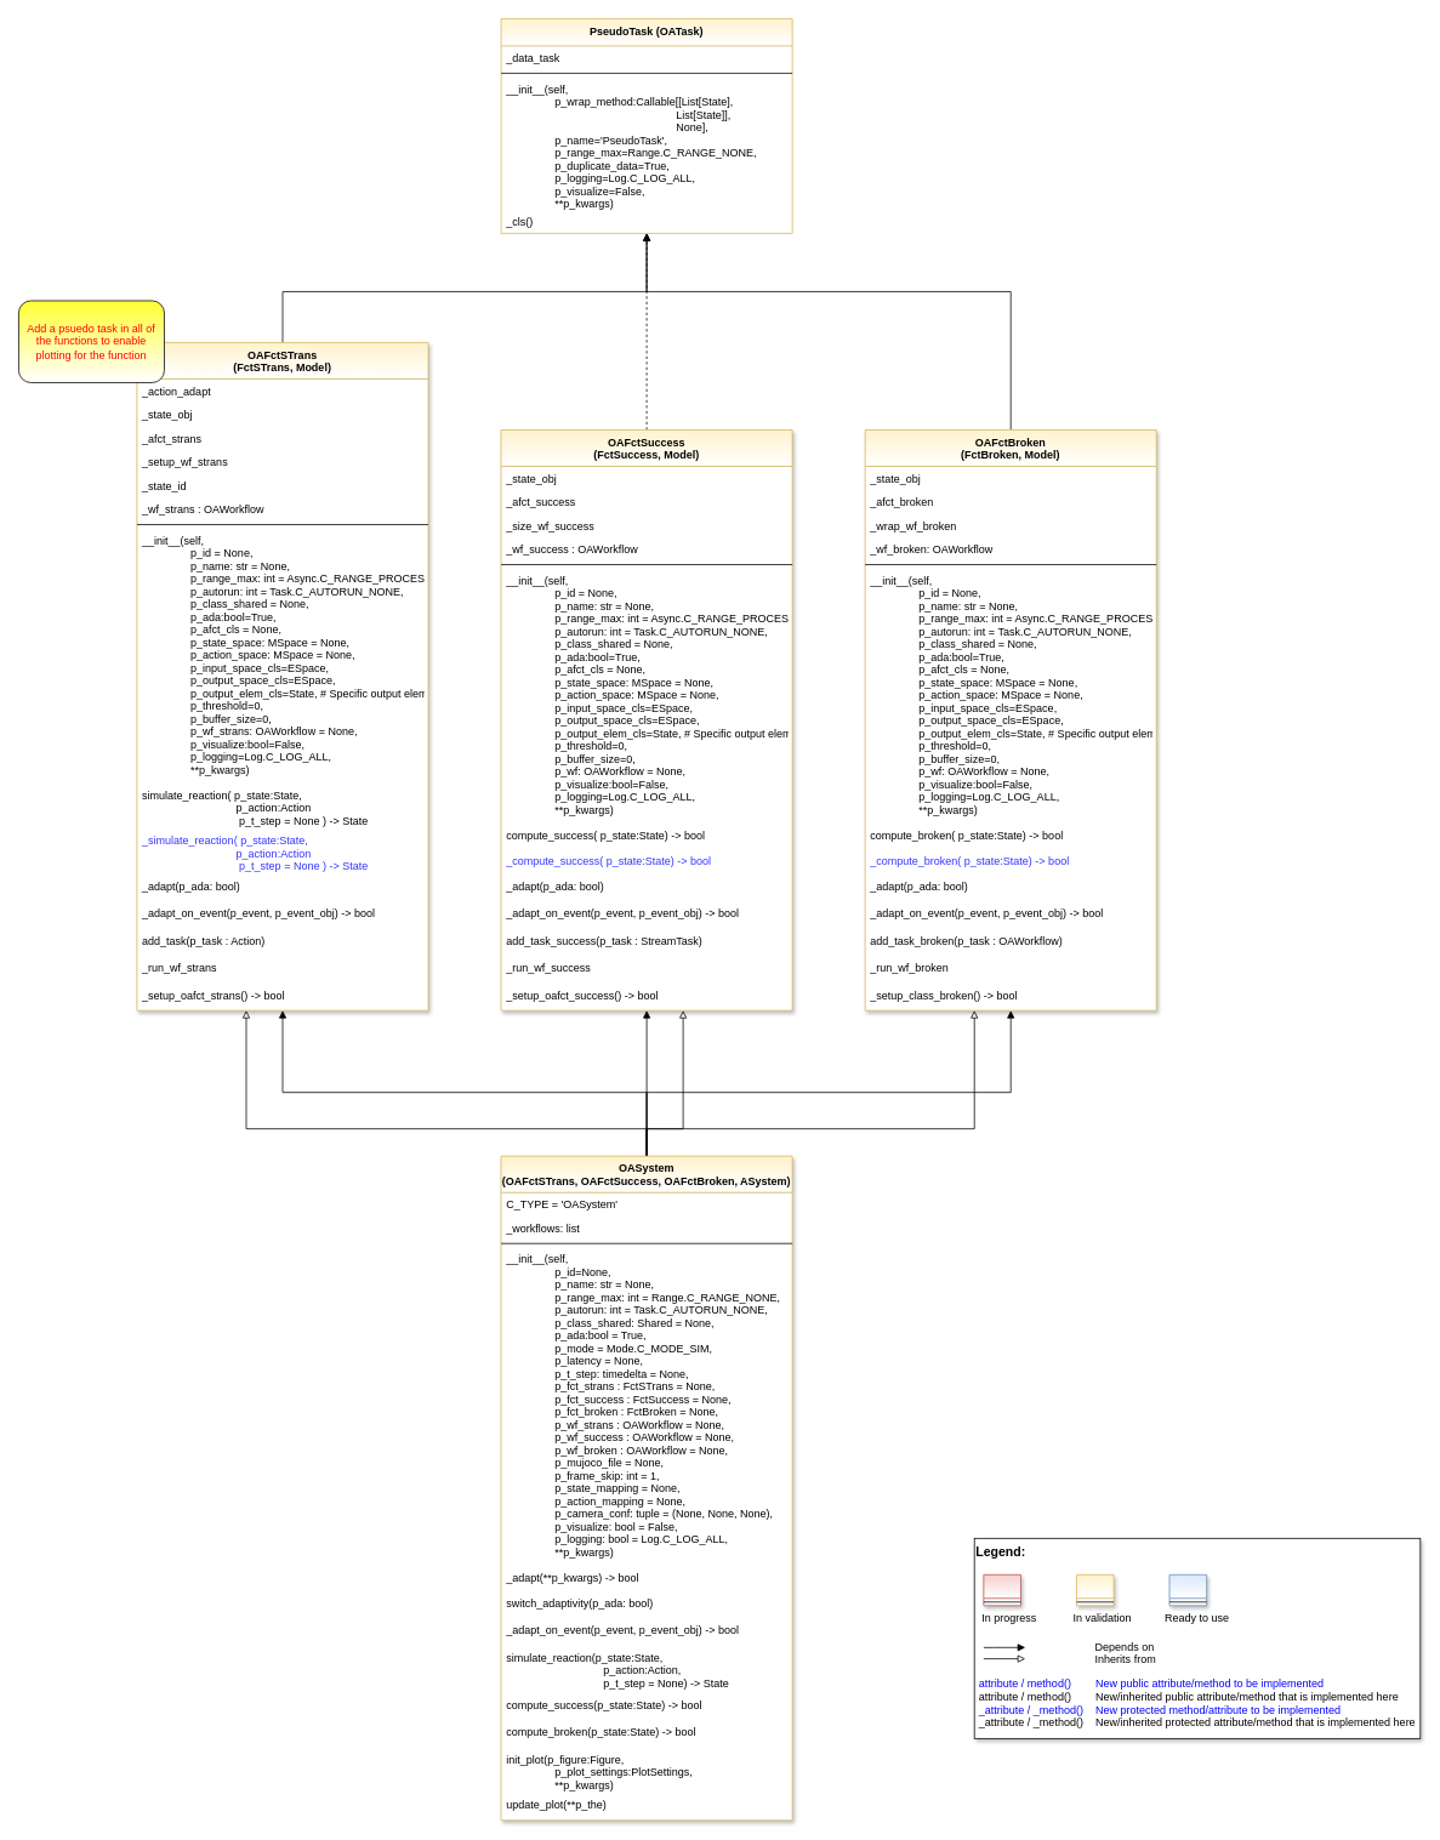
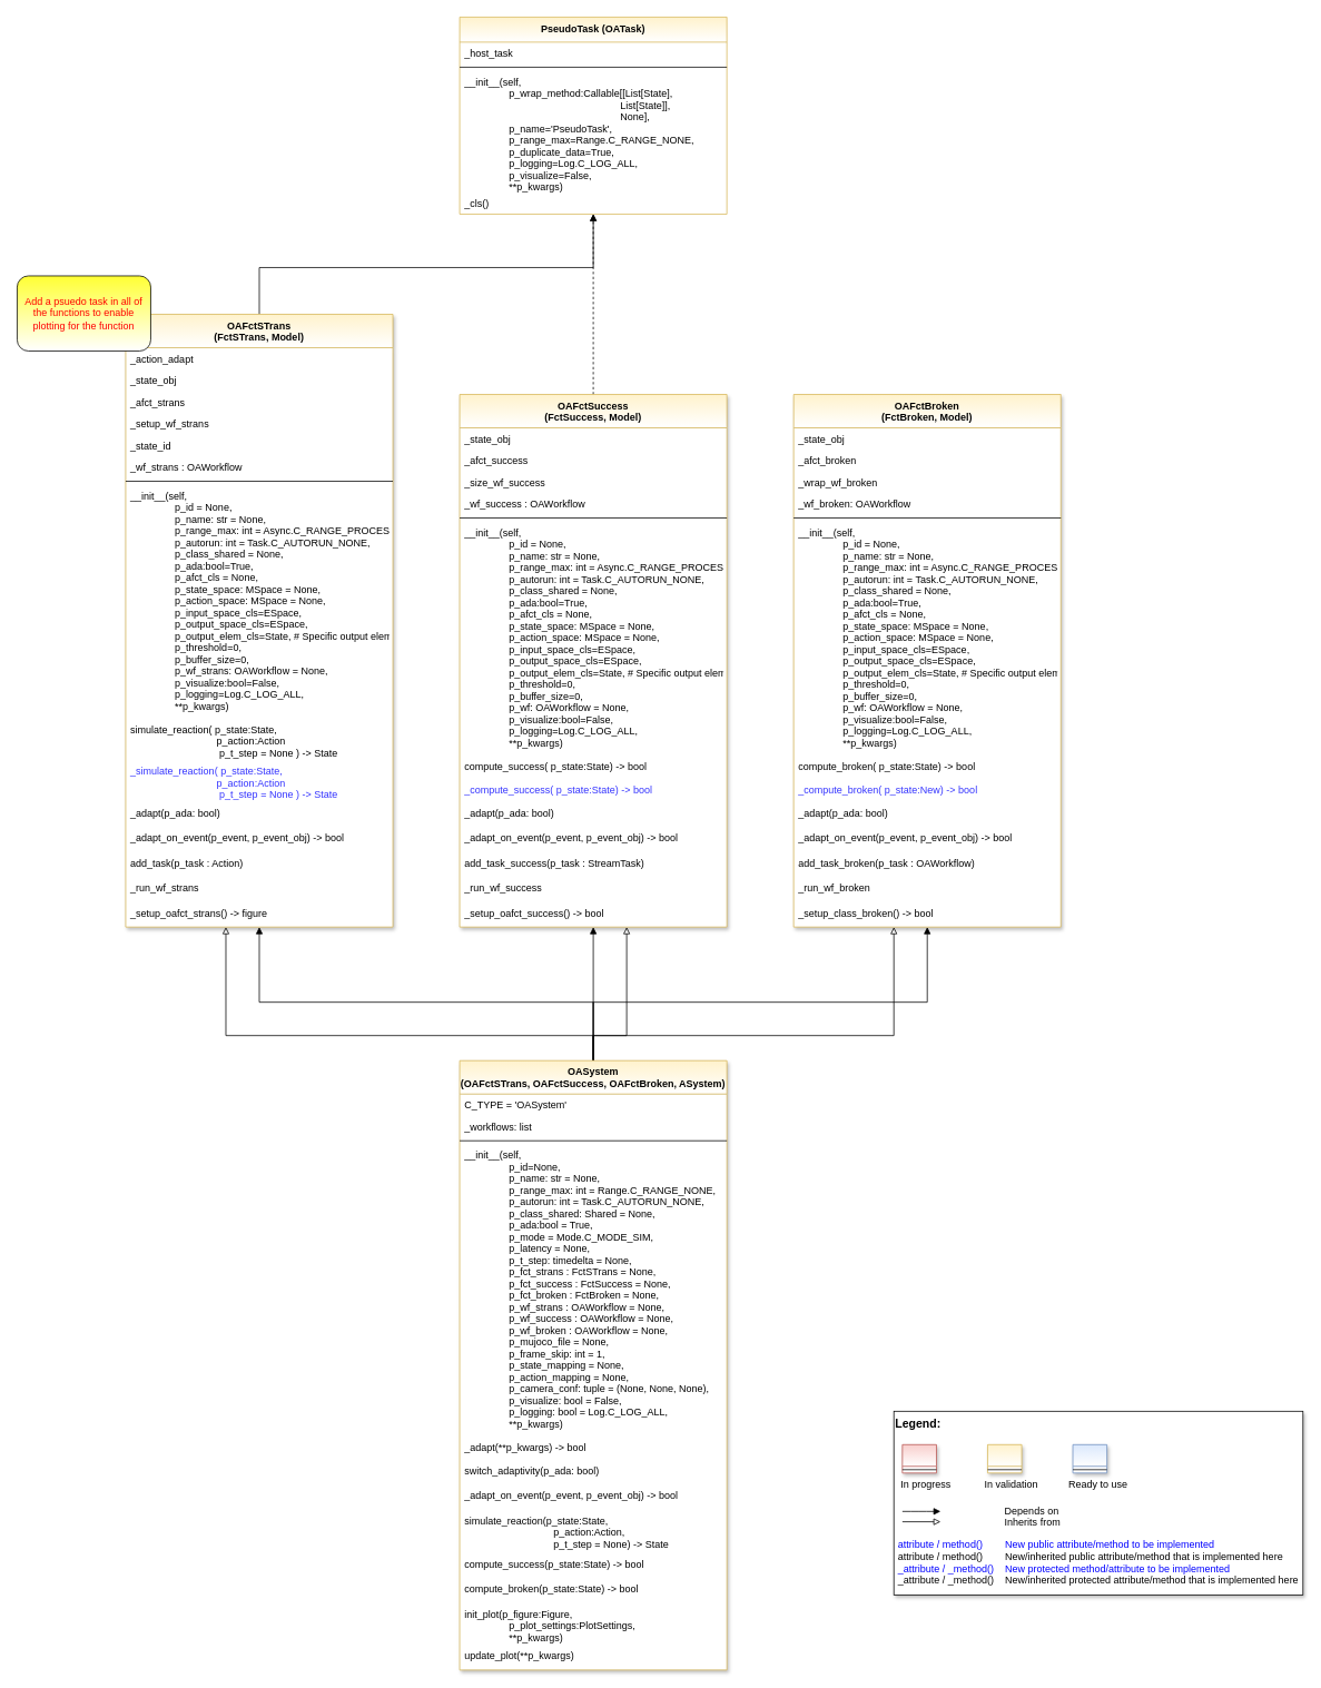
- <mxCell id="31" value="_data_task" style="text;strokeColor=none;fillColor=none;align=left;verticalAlign=top;spacingLeft=4;spacingRight=4;overflow=hidden;rotatable=0;points=[[0,0.5],[1,0.5]];portConstraint=eastwest;" parent="30" vertex="1"><mxGeometry y="30" width="320" height="26" as="geometry" /></mxCell>
+ <mxCell id="31" value="_host_task" style="text;strokeColor=none;fillColor=none;align=left;verticalAlign=top;spacingLeft=4;spacingRight=4;overflow=hidden;rotatable=0;points=[[0,0.5],[1,0.5]];portConstraint=eastwest;" parent="30" vertex="1"><mxGeometry y="30" width="320" height="26" as="geometry" /></mxCell>
- <mxCell id="50" style="edgeStyle=orthogonalEdgeStyle;rounded=0;orthogonalLoop=1;jettySize=auto;html=1;fontColor=default;endArrow=block;endFill=1;" parent="1" source="51" target="30" edge="1"><mxGeometry relative="1" as="geometry"><Array as="points"><mxPoint x="1110" y="320" /><mxPoint x="710" y="320" /></Array></mxGeometry></mxCell>
- <mxCell id="59" value="_compute_broken( p_state:State) -&gt; bool" style="text;align=left;verticalAlign=top;spacingLeft=4;spacingRight=4;overflow=hidden;rotatable=0;points=[[0,0.5],[1,0.5]];portConstraint=eastwest;fontColor=#3333FF;" parent="51" vertex="1"><mxGeometry y="460" width="320" height="28" as="geometry" /></mxCell>
+ <mxCell id="59" value="_compute_broken( p_state:New) -&gt; bool" style="text;align=left;verticalAlign=top;spacingLeft=4;spacingRight=4;overflow=hidden;rotatable=0;points=[[0,0.5],[1,0.5]];portConstraint=eastwest;fontColor=#3333FF;" parent="51" vertex="1"><mxGeometry y="460" width="320" height="28" as="geometry" /></mxCell>
- <mxCell id="18" value="_setup_oafct_strans() -&gt; bool" style="text;align=left;verticalAlign=top;spacingLeft=4;spacingRight=4;overflow=hidden;rotatable=0;points=[[0,0.5],[1,0.5]];portConstraint=eastwest;fontColor=default;" parent="3" vertex="1"><mxGeometry y="704" width="320" height="30" as="geometry" /></mxCell>
+ <mxCell id="18" value="_setup_oafct_strans() -&gt; figure" style="text;align=left;verticalAlign=top;spacingLeft=4;spacingRight=4;overflow=hidden;rotatable=0;points=[[0,0.5],[1,0.5]];portConstraint=eastwest;fontColor=default;" parent="3" vertex="1"><mxGeometry y="704" width="320" height="30" as="geometry" /></mxCell>
- <mxCell id="83" value="update_plot(**p_the)" style="text;align=left;verticalAlign=top;spacingLeft=4;spacingRight=4;overflow=hidden;rotatable=0;points=[[0,0.5],[1,0.5]];portConstraint=eastwest;fontColor=default;" parent="71" vertex="1"><mxGeometry y="700" width="320" height="30" as="geometry" /></mxCell>
+ <mxCell id="83" value="update_plot(**p_kwargs)" style="text;align=left;verticalAlign=top;spacingLeft=4;spacingRight=4;overflow=hidden;rotatable=0;points=[[0,0.5],[1,0.5]];portConstraint=eastwest;fontColor=default;" parent="71" vertex="1"><mxGeometry y="700" width="320" height="30" as="geometry" /></mxCell>
